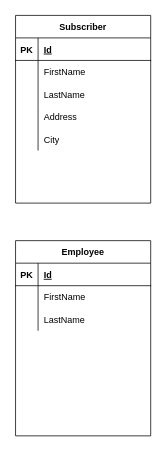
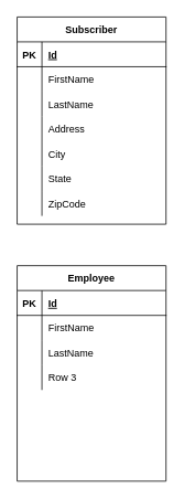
+ <mxCell id="20" value="State" style="shape=partialRectangle;connectable=0;fillColor=none;top=0;left=0;bottom=0;right=0;align=left;spacingLeft=6;overflow=hidden;" vertex="1" parent="18"><mxGeometry x="30" width="150" height="30" as="geometry" /></mxCell>
+ <mxCell id="23" value="ZipCode" style="shape=partialRectangle;connectable=0;fillColor=none;top=0;left=0;bottom=0;right=0;align=left;spacingLeft=6;overflow=hidden;" vertex="1" parent="21"><mxGeometry x="30" width="150" height="30" as="geometry" /></mxCell>
+ <mxCell id="36" value="Row 3" style="shape=partialRectangle;connectable=0;fillColor=none;top=0;left=0;bottom=0;right=0;align=left;spacingLeft=6;overflow=hidden;" vertex="1" parent="34"><mxGeometry x="30" width="150" height="30" as="geometry" /></mxCell>
